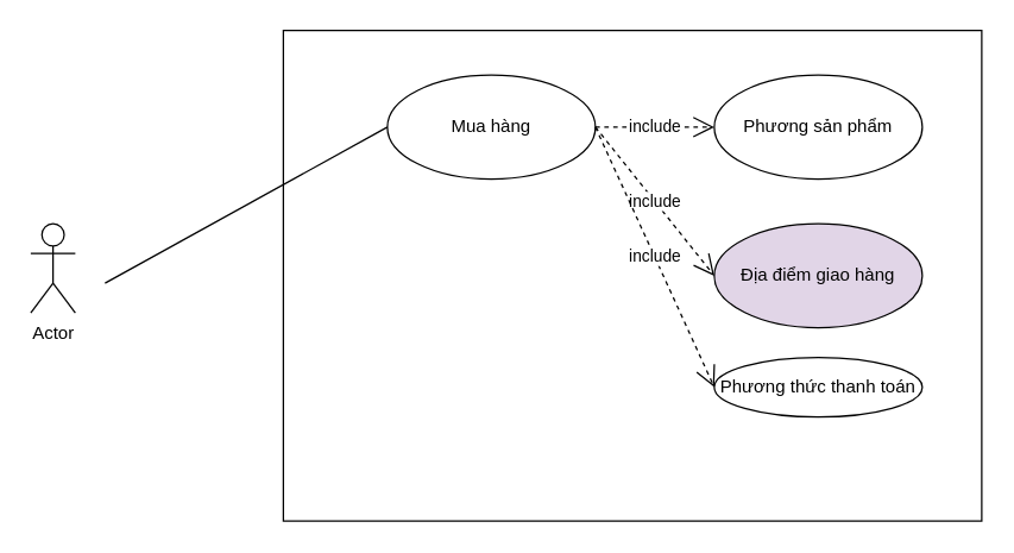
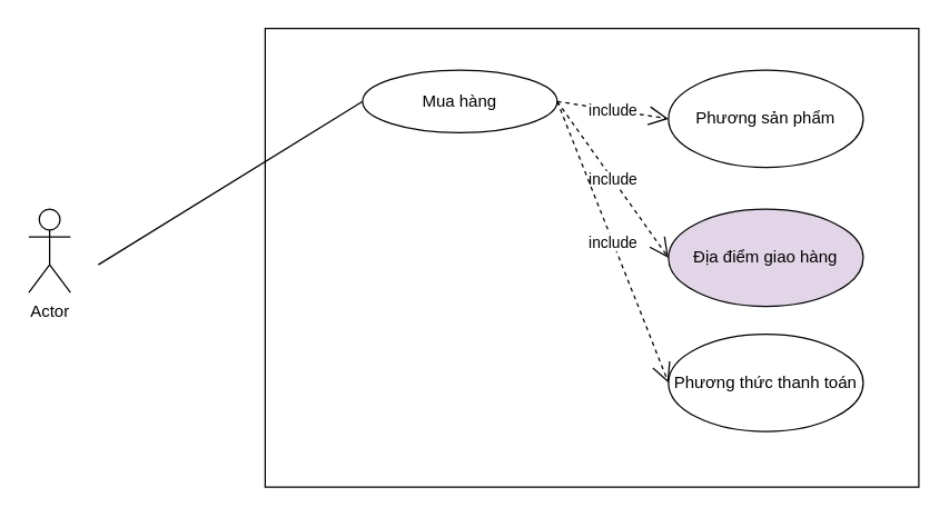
- <mxCell id="4" value="Mua hàng" style="ellipse;whiteSpace=wrap;html=1;" vertex="1" parent="1"><mxGeometry x="260" y="50" width="140" height="70" as="geometry" /></mxCell>
+ <mxCell id="4" value="Mua hàng" style="ellipse;whiteSpace=wrap;html=1;" vertex="1" parent="1"><mxGeometry x="260" y="50" width="140" height="45" as="geometry" /></mxCell>
- <mxCell id="7" value="Phương thức thanh toán" style="ellipse;whiteSpace=wrap;html=1;" vertex="1" parent="1"><mxGeometry x="480" y="240" width="140" height="40" as="geometry" /></mxCell>
+ <mxCell id="7" value="Phương thức thanh toán" style="ellipse;whiteSpace=wrap;html=1;" vertex="1" parent="1"><mxGeometry x="480" y="240" width="140" height="70" as="geometry" /></mxCell>
